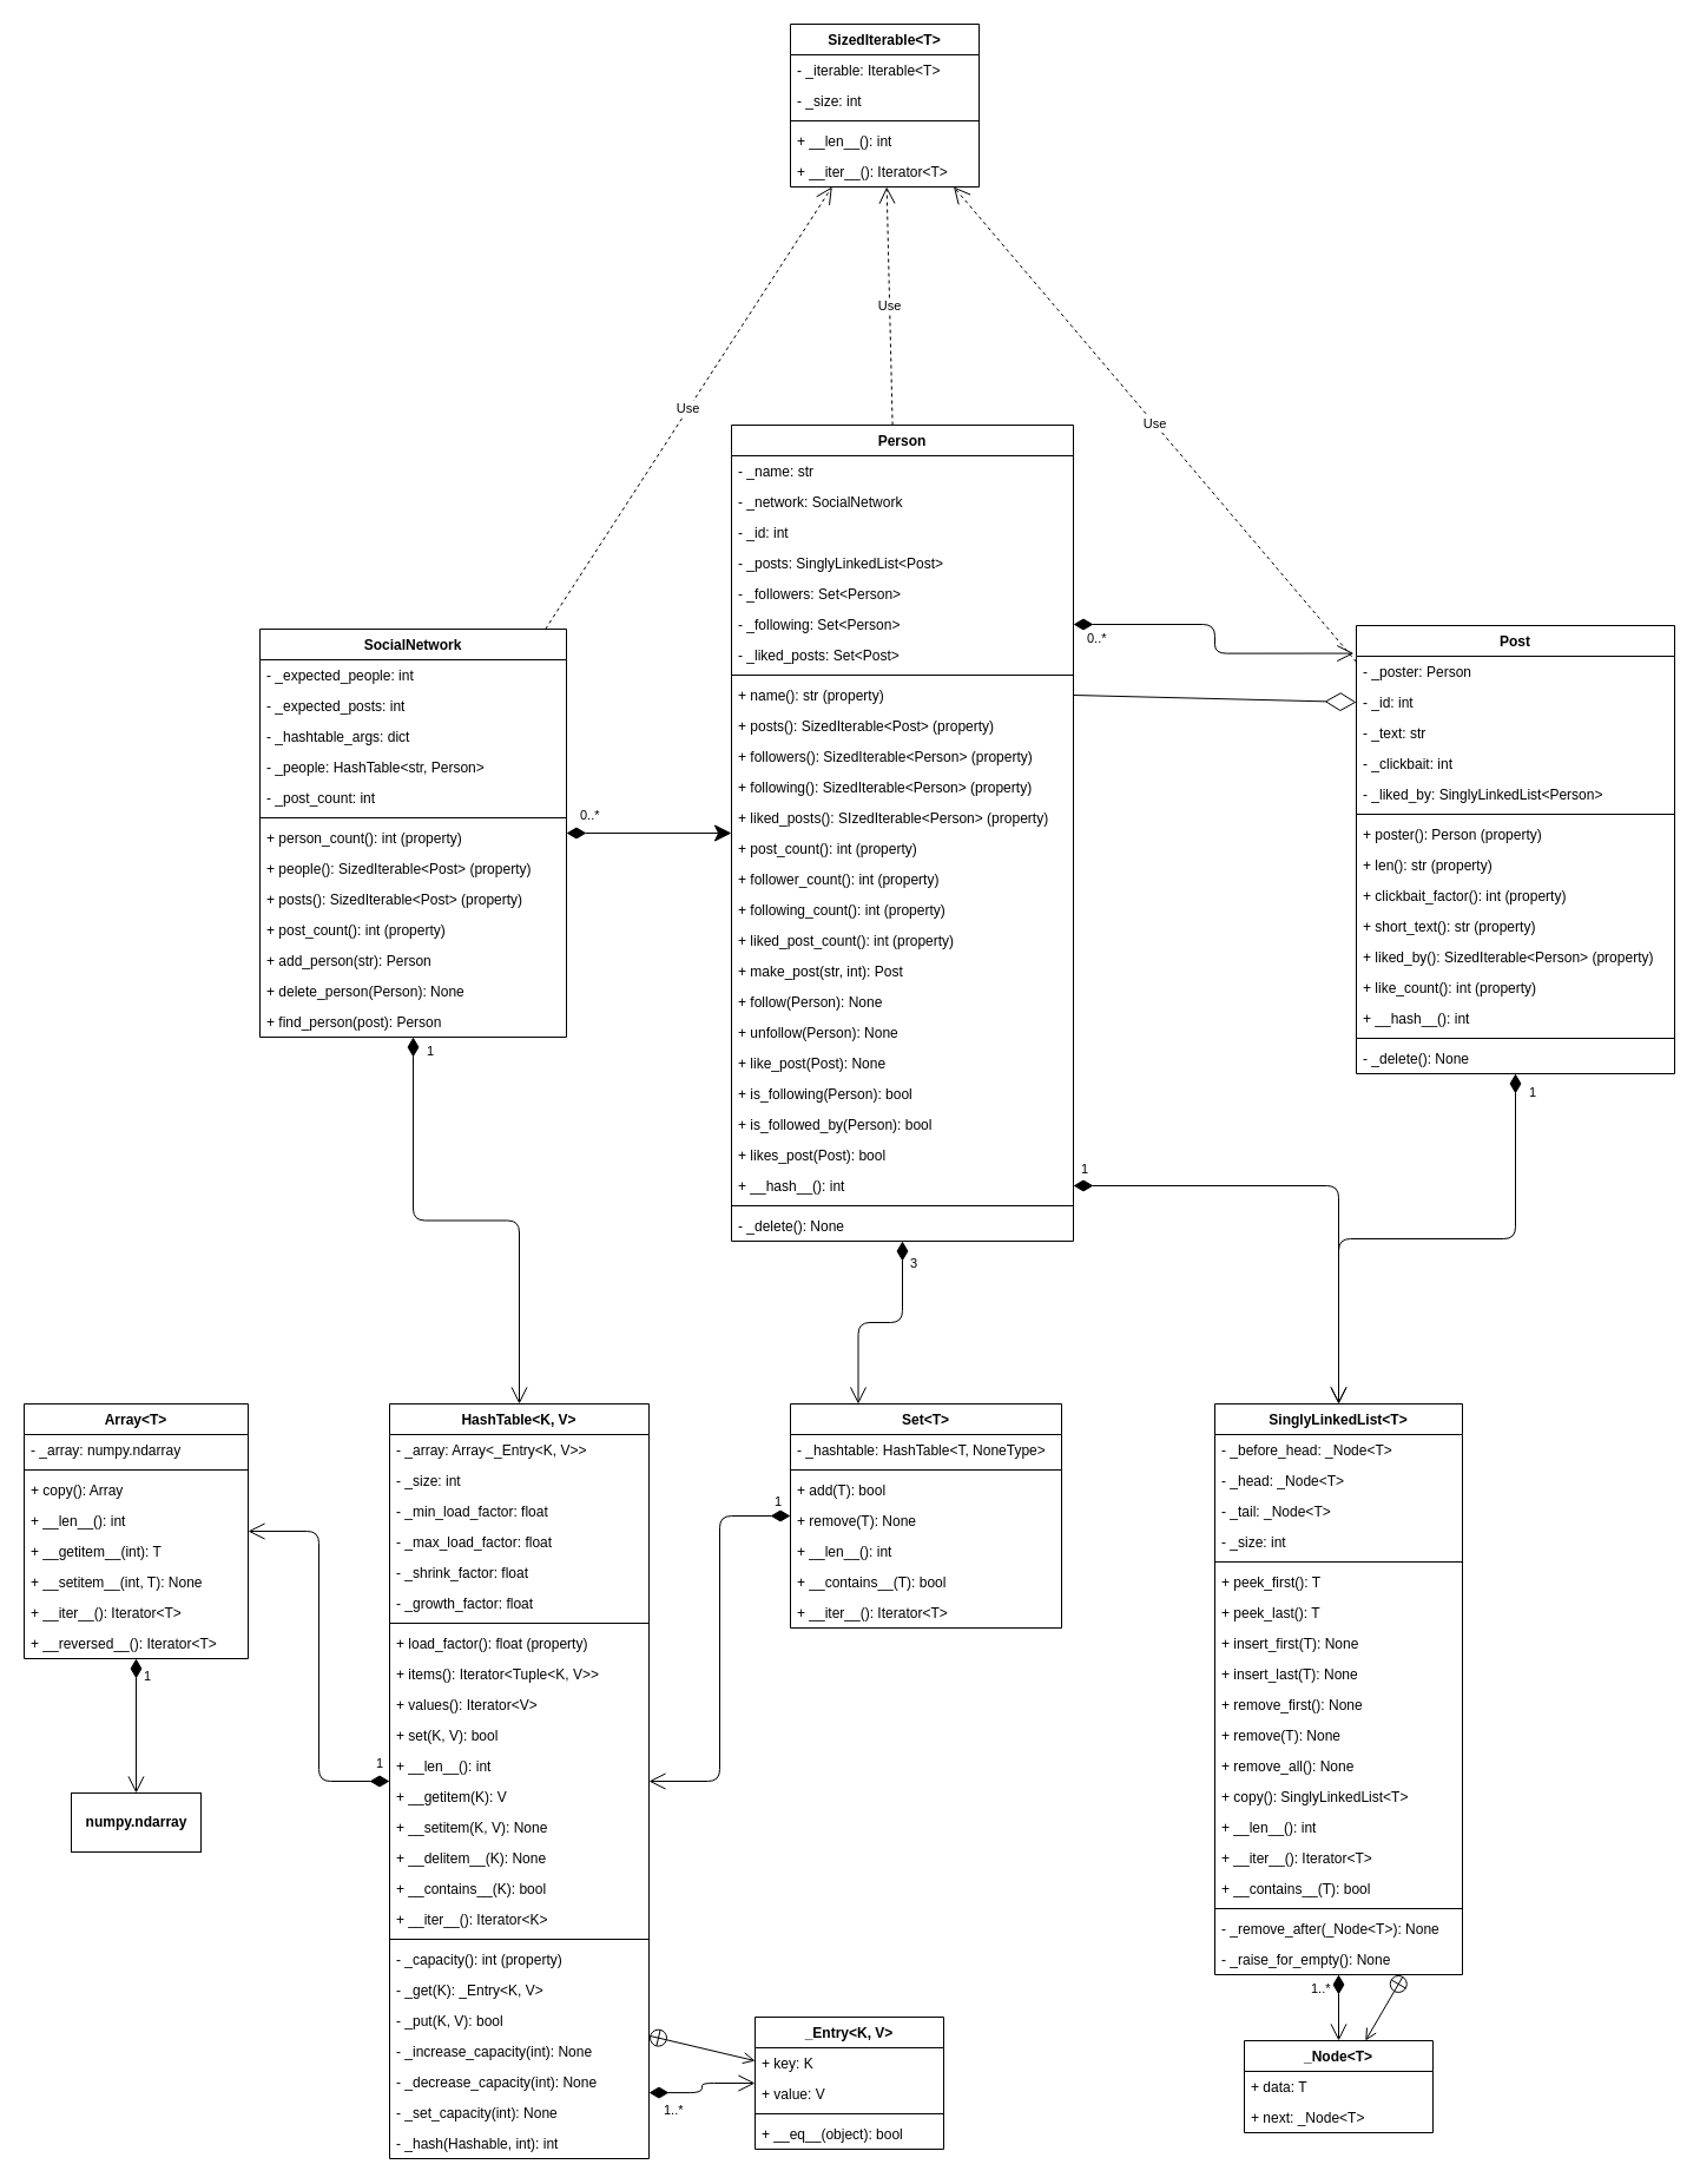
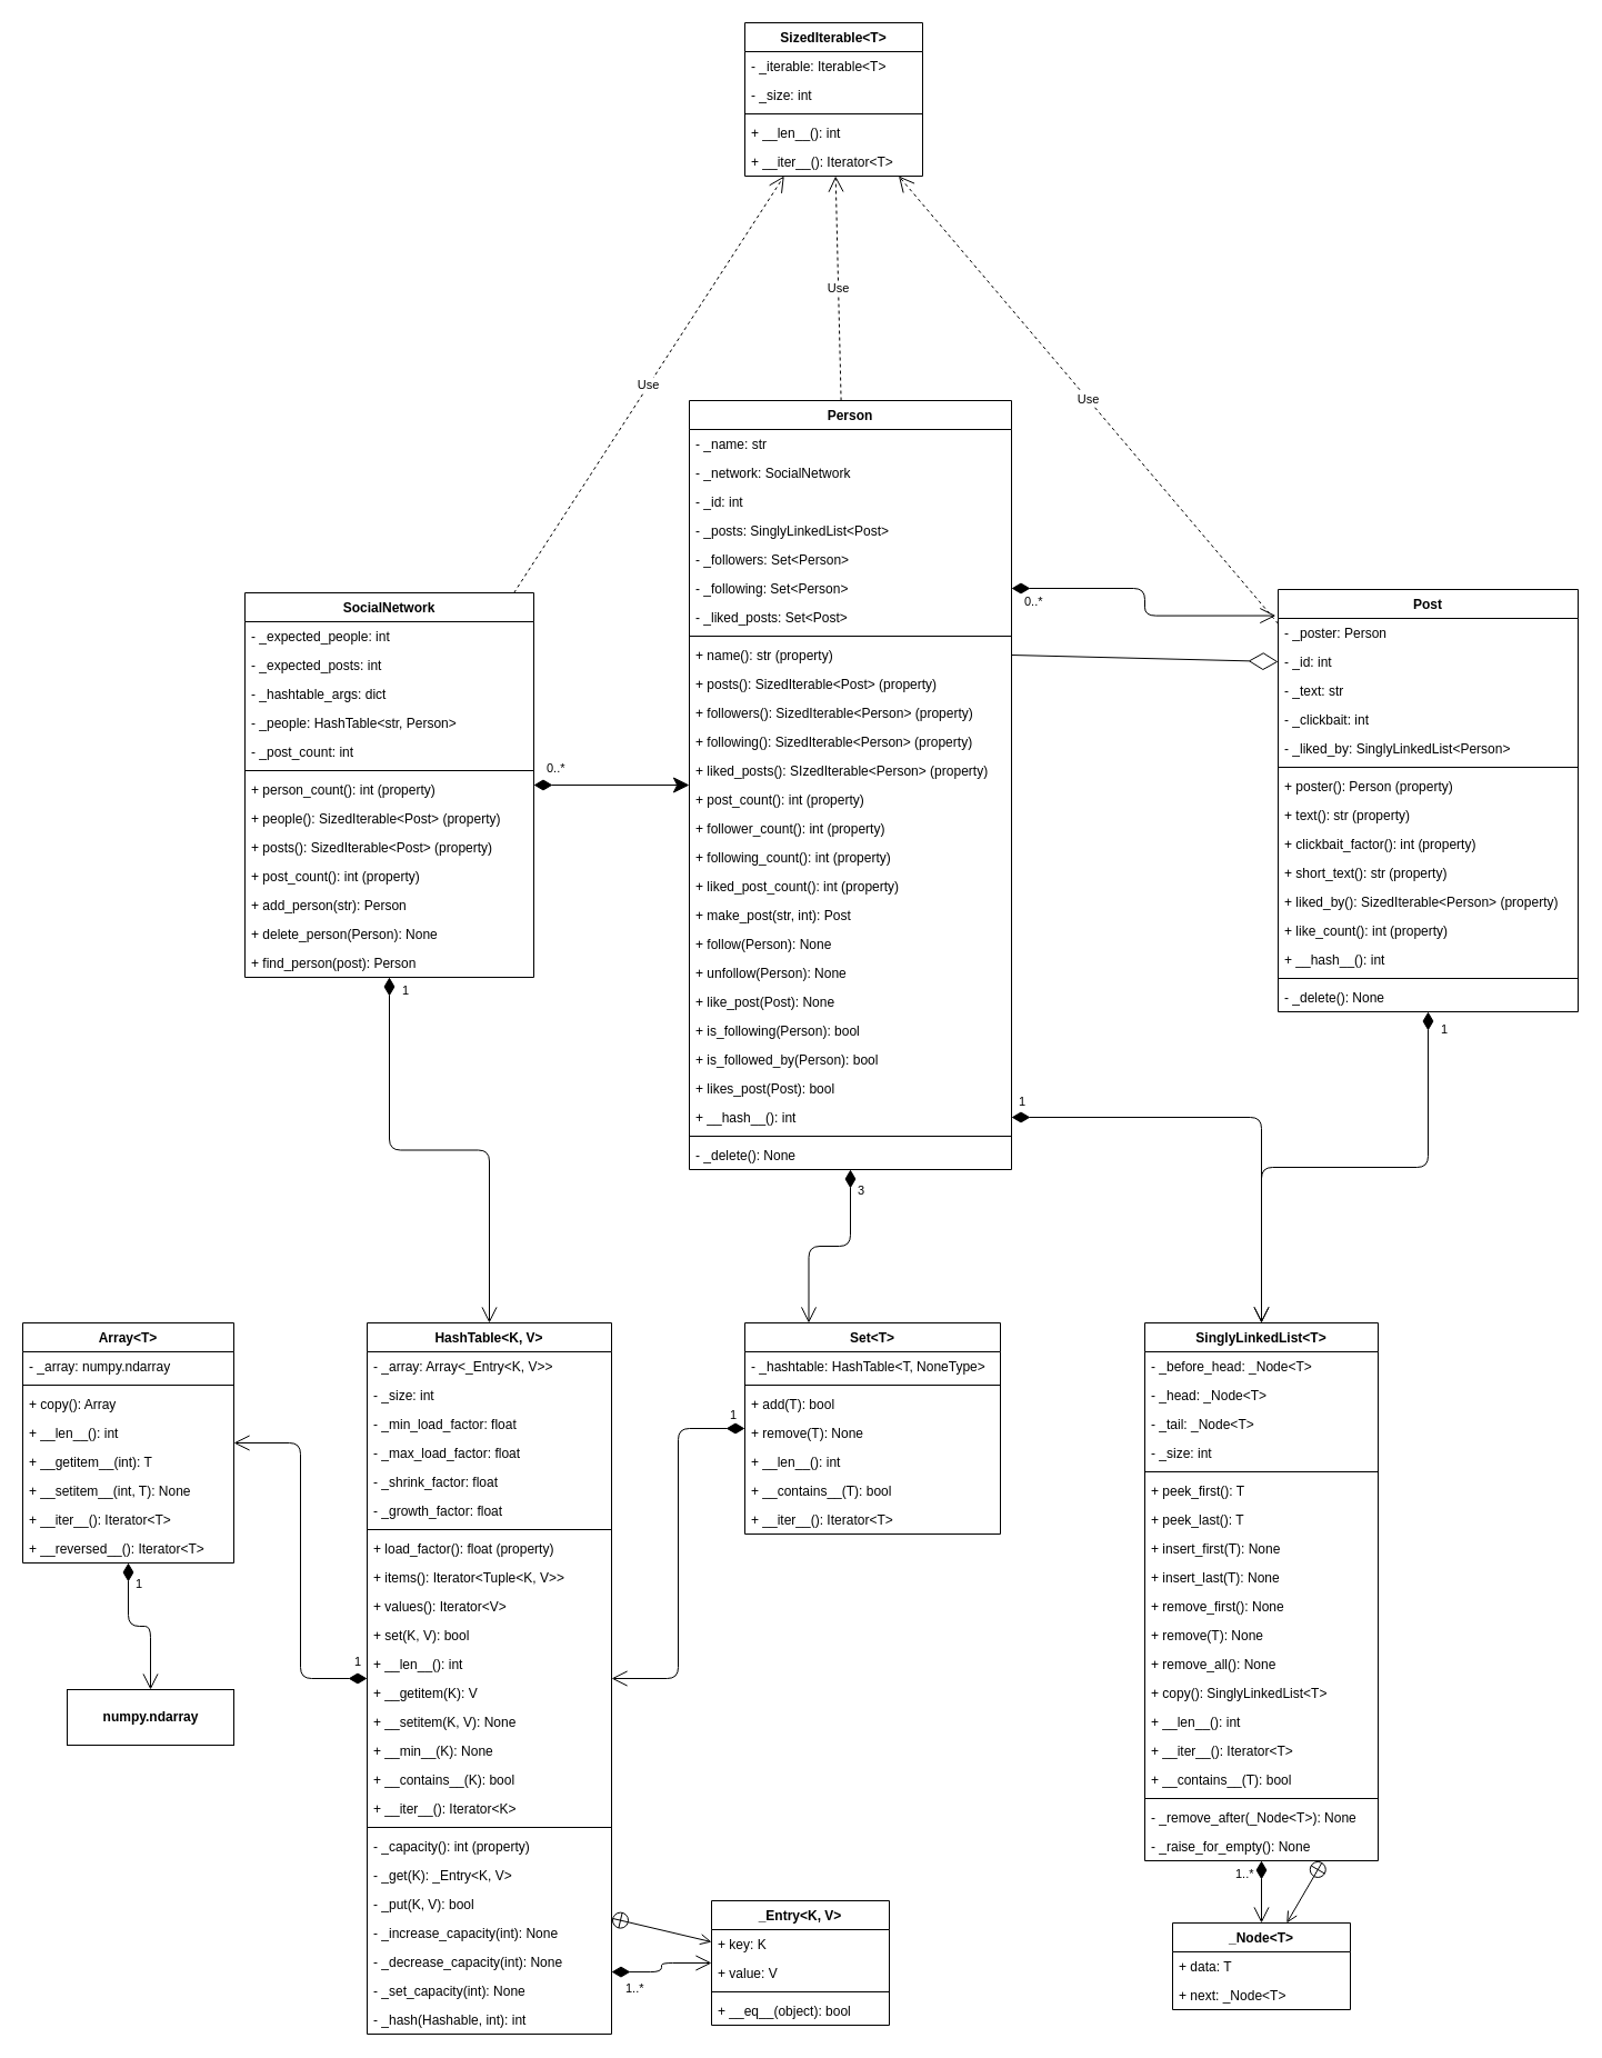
- <mxCell id="118" value="+ len(): str (property)" style="text;strokeColor=none;fillColor=none;align=left;verticalAlign=top;spacingLeft=4;spacingRight=4;overflow=hidden;rotatable=0;points=[[0,0.5],[1,0.5]];portConstraint=eastwest;" vertex="1" parent="110"><mxGeometry y="190" width="270" height="26" as="geometry" /></mxCell>
+ <mxCell id="118" value="+ text(): str (property)" style="text;strokeColor=none;fillColor=none;align=left;verticalAlign=top;spacingLeft=4;spacingRight=4;overflow=hidden;rotatable=0;points=[[0,0.5],[1,0.5]];portConstraint=eastwest;" vertex="1" parent="110"><mxGeometry y="190" width="270" height="26" as="geometry" /></mxCell>
- <mxCell id="11" value="&lt;b&gt;numpy.ndarray&lt;/b&gt;" style="html=1;" parent="1" vertex="1"><mxGeometry x="60" y="1520" width="110" height="50" as="geometry" /></mxCell>
+ <mxCell id="11" value="&lt;b&gt;numpy.ndarray&lt;/b&gt;" style="html=1;" parent="1" vertex="1"><mxGeometry x="60" y="1520" width="150" height="50" as="geometry" /></mxCell>
- <mxCell id="33" value="+ __delitem__(K): None" style="text;strokeColor=none;fillColor=none;align=left;verticalAlign=top;spacingLeft=4;spacingRight=4;overflow=hidden;rotatable=0;points=[[0,0.5],[1,0.5]];portConstraint=eastwest;" parent="18" vertex="1"><mxGeometry y="372" width="220" height="26" as="geometry" /></mxCell>
+ <mxCell id="33" value="+ __min__(K): None" style="text;strokeColor=none;fillColor=none;align=left;verticalAlign=top;spacingLeft=4;spacingRight=4;overflow=hidden;rotatable=0;points=[[0,0.5],[1,0.5]];portConstraint=eastwest;" parent="18" vertex="1"><mxGeometry y="372" width="220" height="26" as="geometry" /></mxCell>
